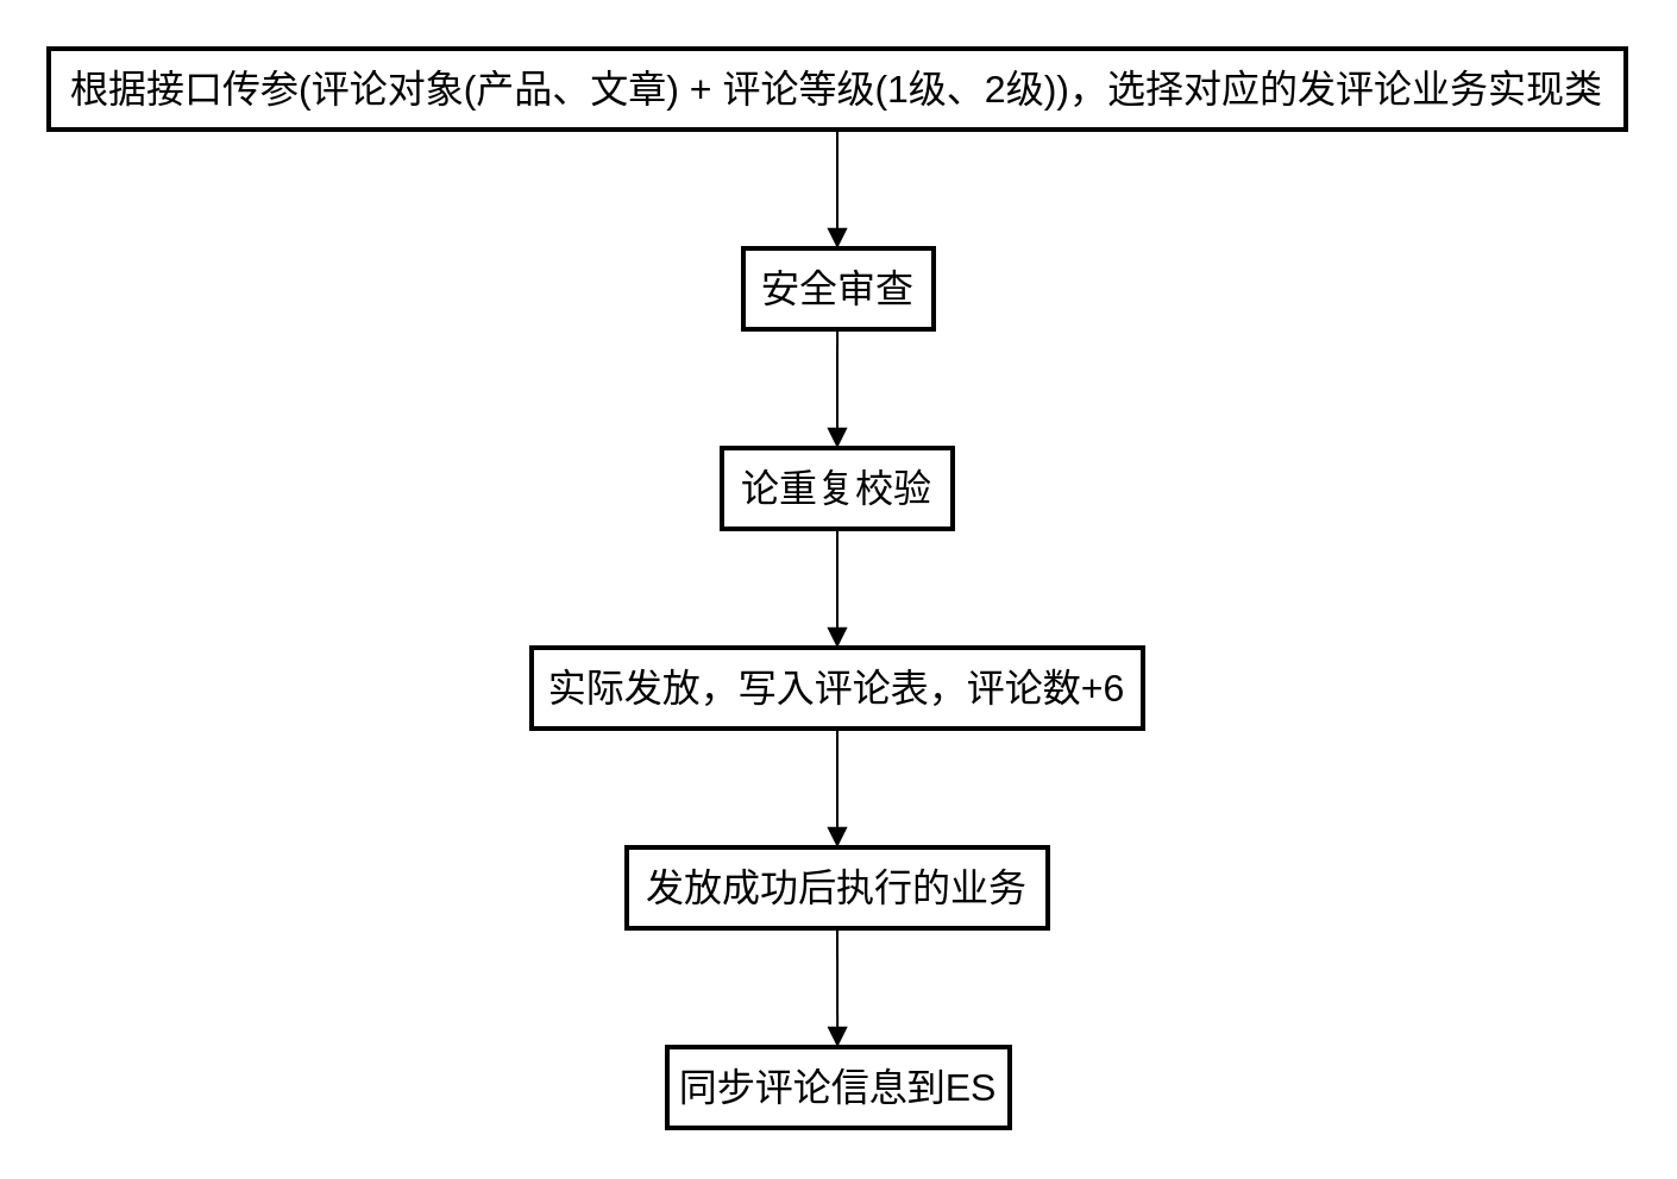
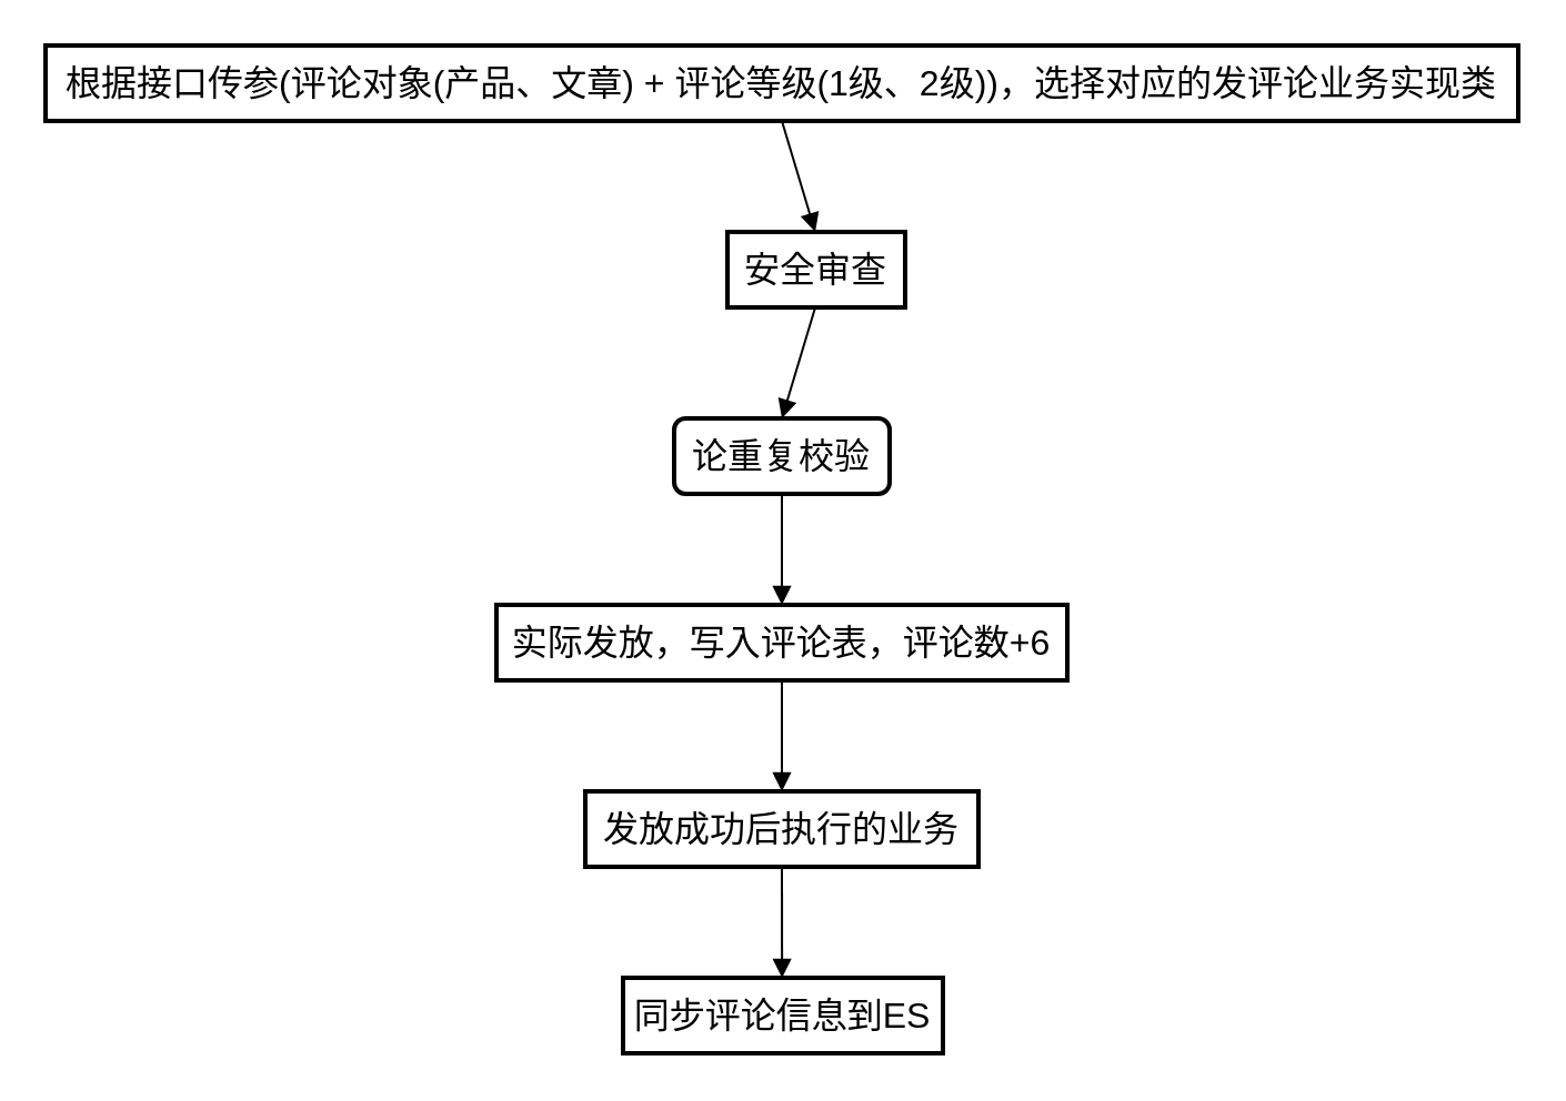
- <mxCell id="3" value="安全审查" style="whiteSpace=wrap;strokeWidth=2;fontSize=16;labelBackgroundColor=none;rounded=0;" vertex="1" parent="1"><mxGeometry x="312" y="104" width="80" height="34" as="geometry" /></mxCell>
+ <mxCell id="3" value="安全审查" style="whiteSpace=wrap;strokeWidth=2;fontSize=16;labelBackgroundColor=none;rounded=0;" vertex="1" parent="1"><mxGeometry x="327" y="104" width="80" height="34" as="geometry" /></mxCell>
- <mxCell id="4" value="论重复校验" style="whiteSpace=wrap;strokeWidth=2;fontSize=16;labelBackgroundColor=none;rounded=0;" vertex="1" parent="1"><mxGeometry x="303" y="188" width="97" height="34" as="geometry" /></mxCell>
+ <mxCell id="4" value="论重复校验" style="whiteSpace=wrap;strokeWidth=2;fontSize=16;labelBackgroundColor=none;rounded=1;" vertex="1" parent="1"><mxGeometry x="303" y="188" width="97" height="34" as="geometry" /></mxCell>
